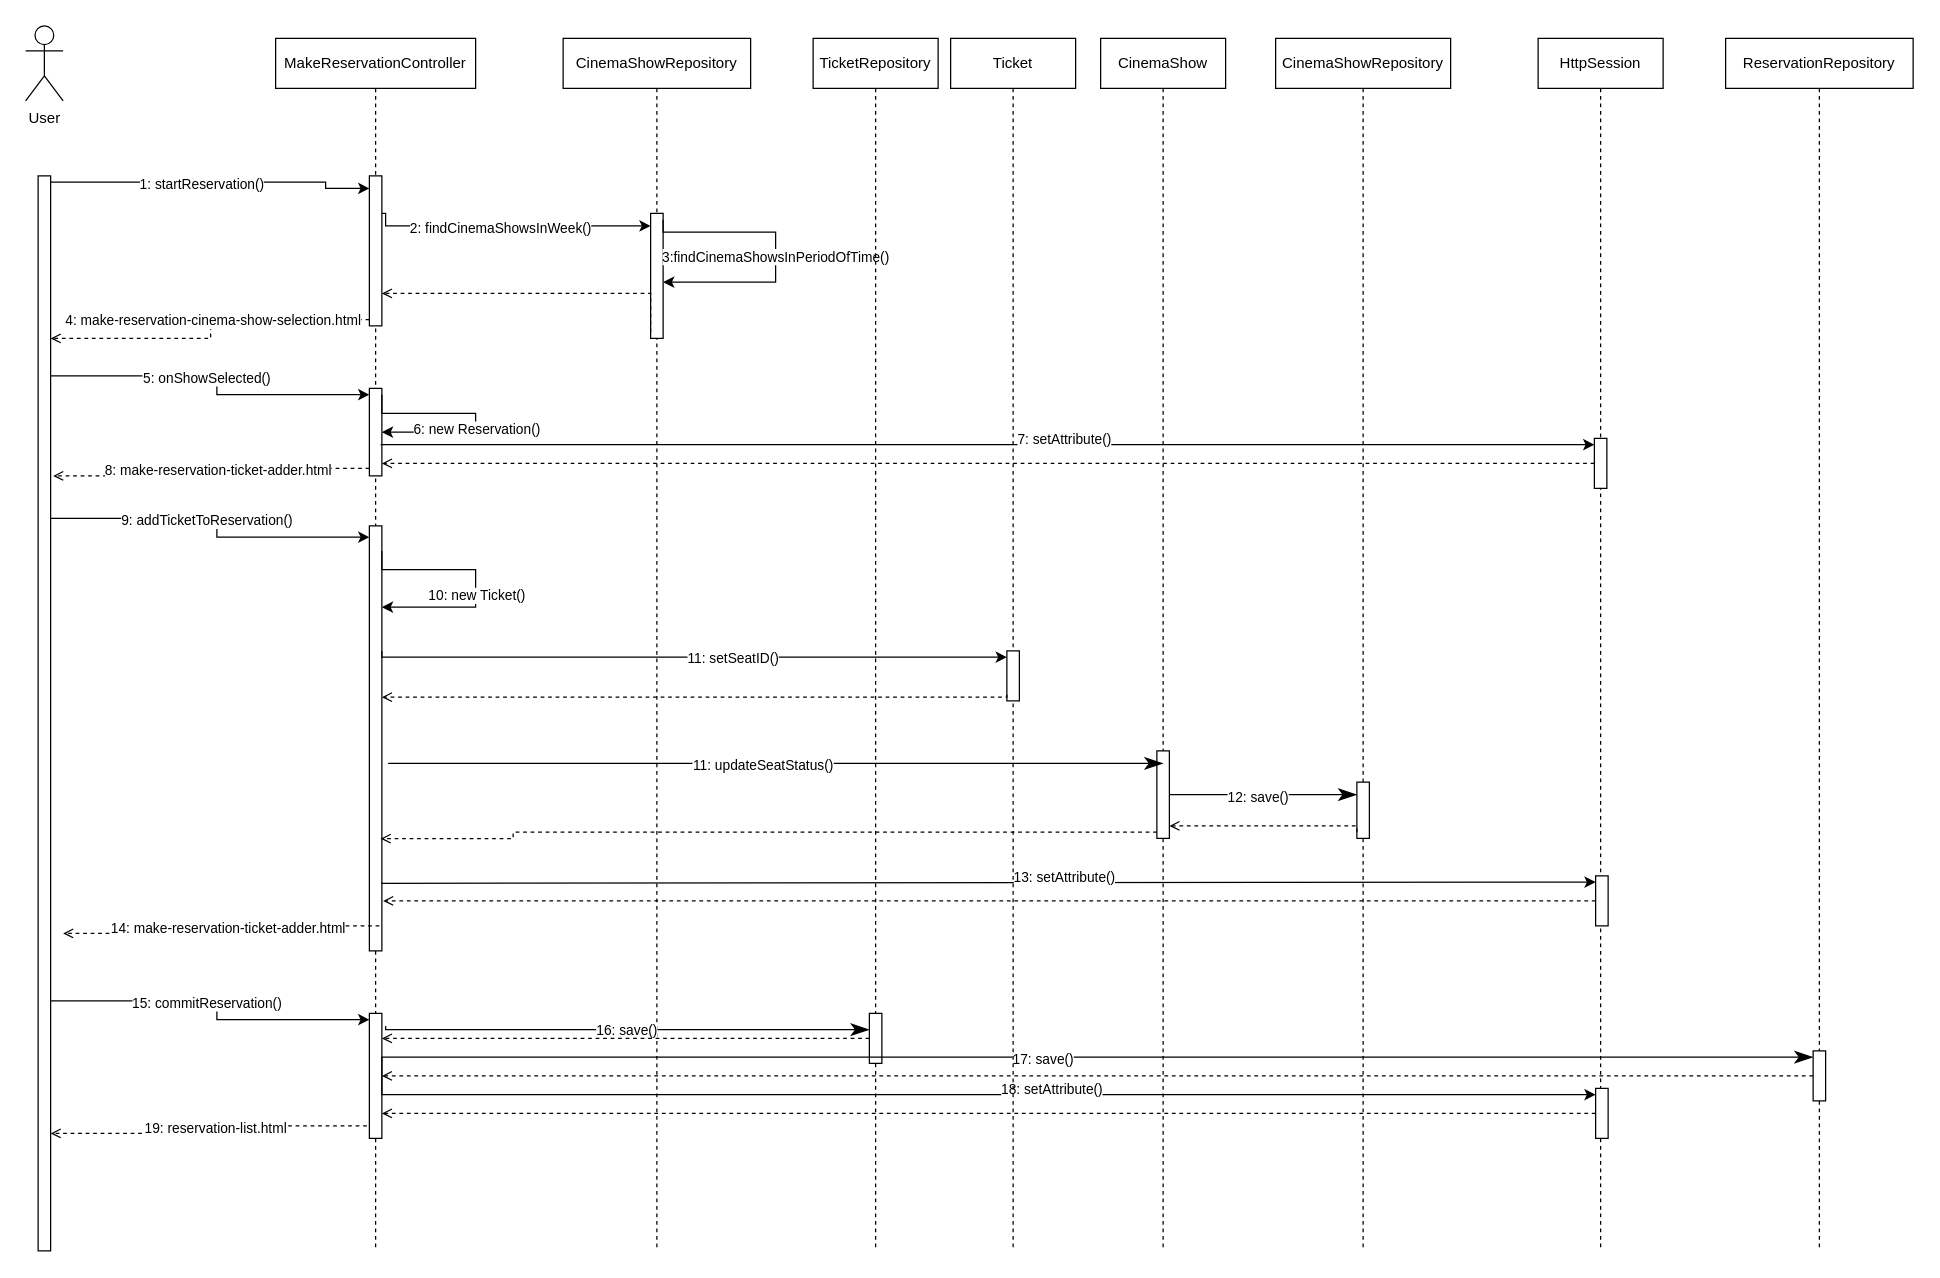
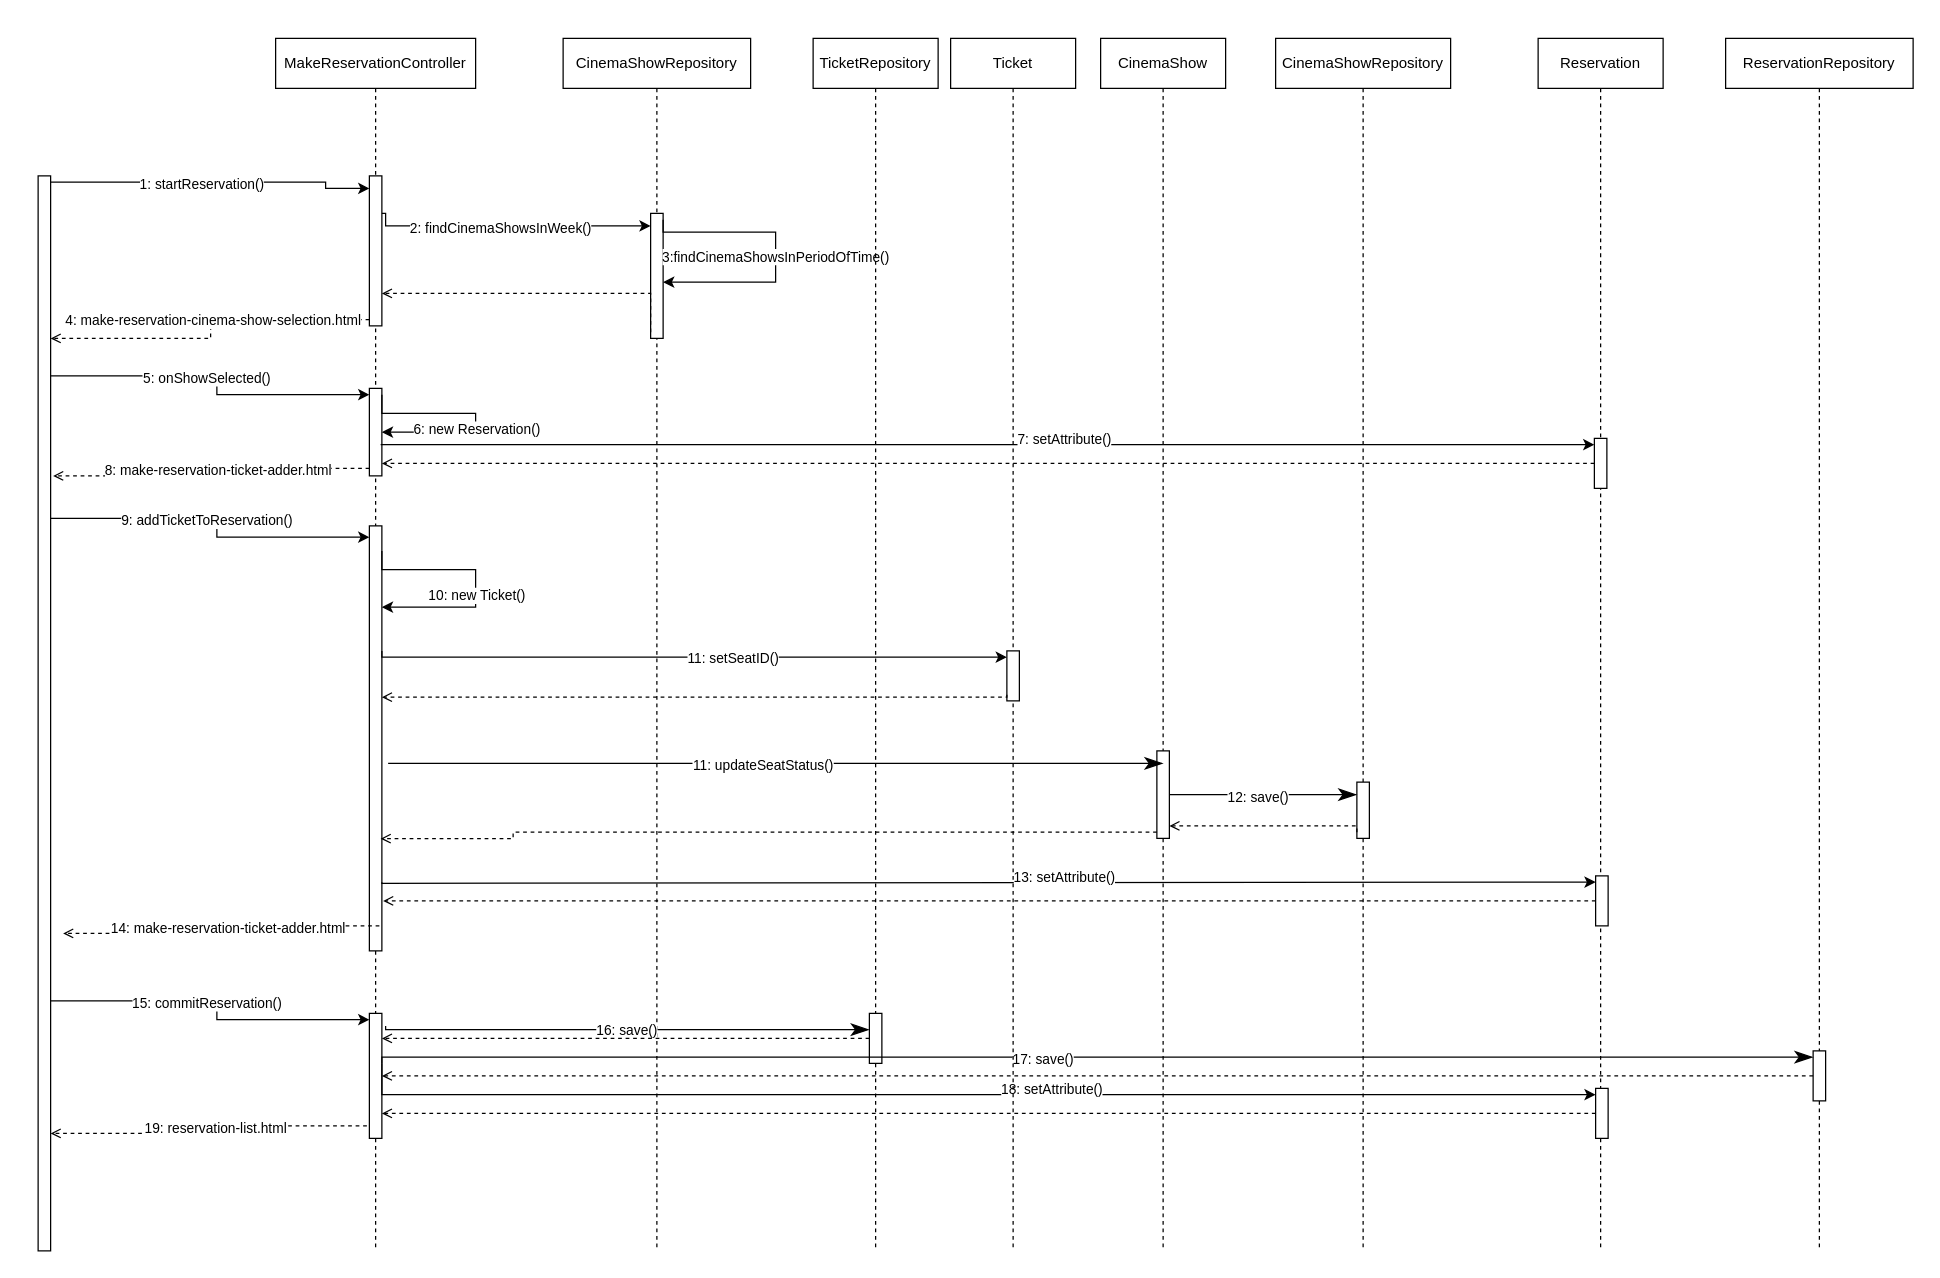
- <mxCell id="2" value="User" style="shape=umlActor;verticalLabelPosition=bottom;verticalAlign=top;html=1;outlineConnect=0;" parent="1" vertex="1"><mxGeometry x="20" y="20" width="30" height="60" as="geometry" /></mxCell>
- <mxCell id="54" value="HttpSession" style="shape=umlLifeline;perimeter=lifelinePerimeter;whiteSpace=wrap;html=1;container=1;dropTarget=0;collapsible=0;recursiveResize=0;outlineConnect=0;portConstraint=eastwest;newEdgeStyle={&quot;curved&quot;:0,&quot;rounded&quot;:0};" parent="1" vertex="1"><mxGeometry x="1230" y="30" width="100" height="970" as="geometry" /></mxCell>
+ <mxCell id="54" value="Reservation" style="shape=umlLifeline;perimeter=lifelinePerimeter;whiteSpace=wrap;html=1;container=1;dropTarget=0;collapsible=0;recursiveResize=0;outlineConnect=0;portConstraint=eastwest;newEdgeStyle={&quot;curved&quot;:0,&quot;rounded&quot;:0};" parent="1" vertex="1"><mxGeometry x="1230" y="30" width="100" height="970" as="geometry" /></mxCell>
